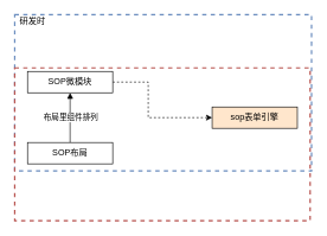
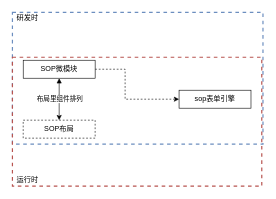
- <mxCell id="9" value="sop表单引擎" style="rounded=0;whiteSpace=wrap;html=1;fillColor=#ffe6cc;" vertex="1" parent="1"><mxGeometry x="298" y="150" width="120" height="30" as="geometry" /></mxCell>
+ <mxCell id="9" value="sop表单引擎" style="rounded=0;whiteSpace=wrap;html=1;" vertex="1" parent="1"><mxGeometry x="298" y="150" width="120" height="30" as="geometry" /></mxCell>
- <mxCell id="5" style="edgeStyle=orthogonalEdgeStyle;rounded=0;orthogonalLoop=1;jettySize=auto;html=1;startArrow=block;startFill=1;endArrow=none;" edge="1" parent="1" source="7" target="8"><mxGeometry relative="1" as="geometry" /></mxCell>
+ <mxCell id="5" style="edgeStyle=orthogonalEdgeStyle;rounded=0;orthogonalLoop=1;jettySize=auto;html=1;startArrow=block;startFill=1;" edge="1" parent="1" source="7" target="8"><mxGeometry relative="1" as="geometry" /></mxCell>
- <mxCell id="8" value="SOP布局" style="rounded=0;whiteSpace=wrap;html=1;" vertex="1" parent="1"><mxGeometry x="38" y="200" width="120" height="30" as="geometry" /></mxCell>
+ <mxCell id="8" value="SOP布局" style="rounded=0;whiteSpace=wrap;html=1;dashed=1;" vertex="1" parent="1"><mxGeometry x="38" y="200" width="120" height="30" as="geometry" /></mxCell>
+ <mxCell id="11" value="运行时" style="text;html=1;align=center;verticalAlign=middle;resizable=0;points=[];autosize=1;strokeColor=none;" vertex="1" parent="1"><mxGeometry x="20" y="290" width="50" height="20" as="geometry" /></mxCell>
